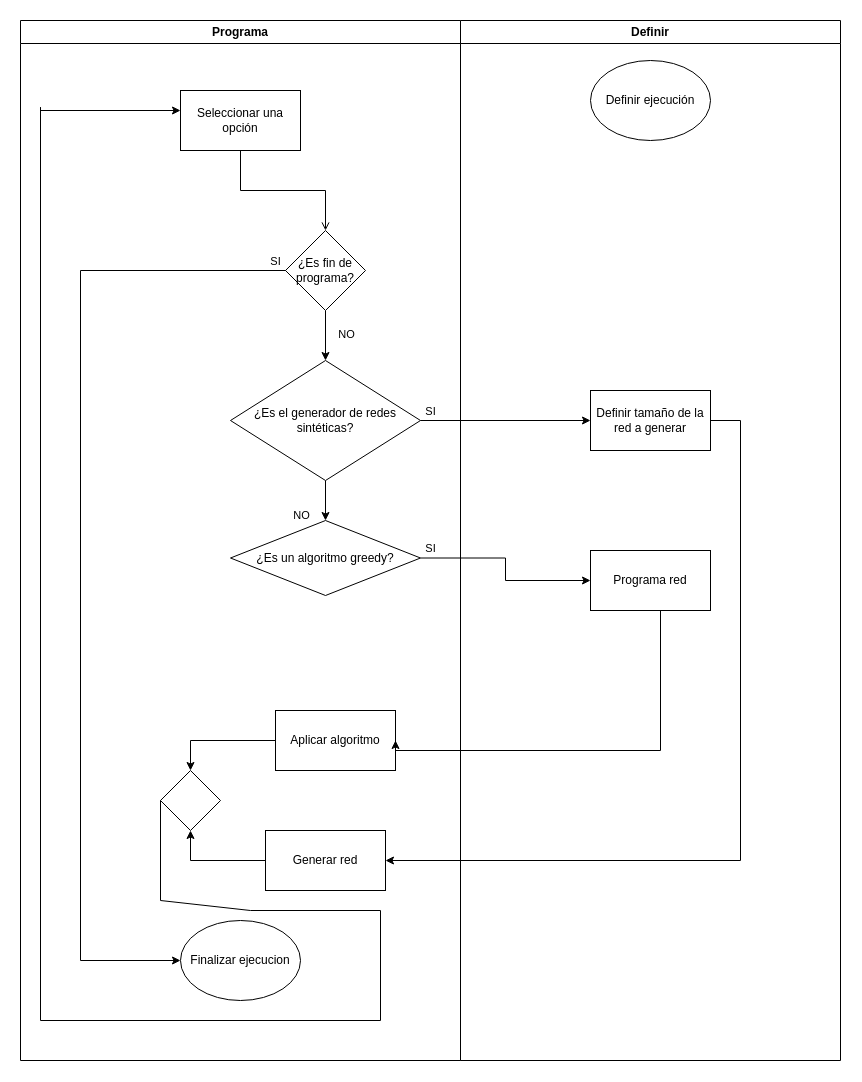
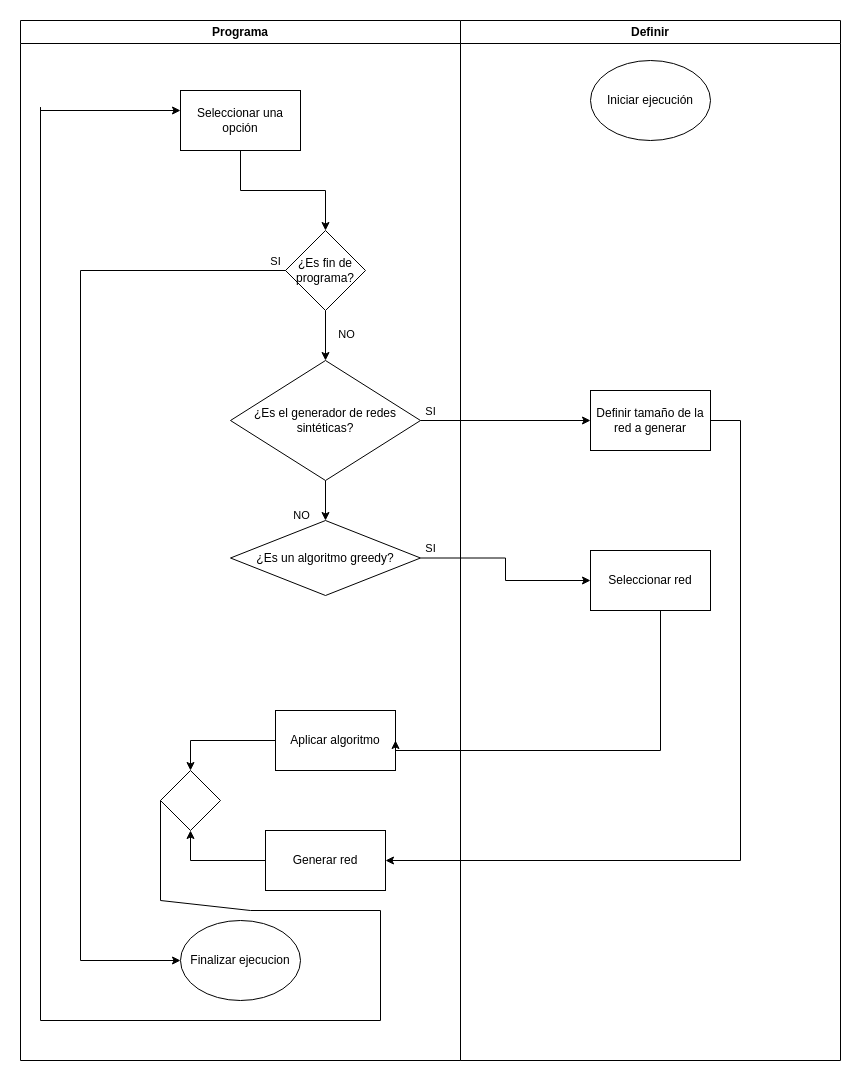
- <mxCell id="22" value="Definir ejecución" style="ellipse;whiteSpace=wrap;html=1;" vertex="1" parent="21"><mxGeometry x="130" y="40" width="120" height="80" as="geometry" /></mxCell>
+ <mxCell id="22" value="Iniciar ejecución" style="ellipse;whiteSpace=wrap;html=1;" vertex="1" parent="21"><mxGeometry x="130" y="40" width="120" height="80" as="geometry" /></mxCell>
- <mxCell id="3" style="edgeStyle=orthogonalEdgeStyle;rounded=0;orthogonalLoop=1;jettySize=auto;html=1;entryX=0.5;entryY=0;entryDx=0;entryDy=0;endArrow=open;" edge="1" parent="2" source="4" target="9"><mxGeometry relative="1" as="geometry" /></mxCell>
+ <mxCell id="3" style="edgeStyle=orthogonalEdgeStyle;rounded=0;orthogonalLoop=1;jettySize=auto;html=1;entryX=0.5;entryY=0;entryDx=0;entryDy=0;" edge="1" parent="2" source="4" target="9"><mxGeometry relative="1" as="geometry" /></mxCell>
- <mxCell id="24" value="Programa red" style="rounded=0;whiteSpace=wrap;html=1;" vertex="1" parent="21"><mxGeometry x="130" y="530" width="120" height="60" as="geometry" /></mxCell>
+ <mxCell id="24" value="Seleccionar red" style="rounded=0;whiteSpace=wrap;html=1;" vertex="1" parent="21"><mxGeometry x="130" y="530" width="120" height="60" as="geometry" /></mxCell>
